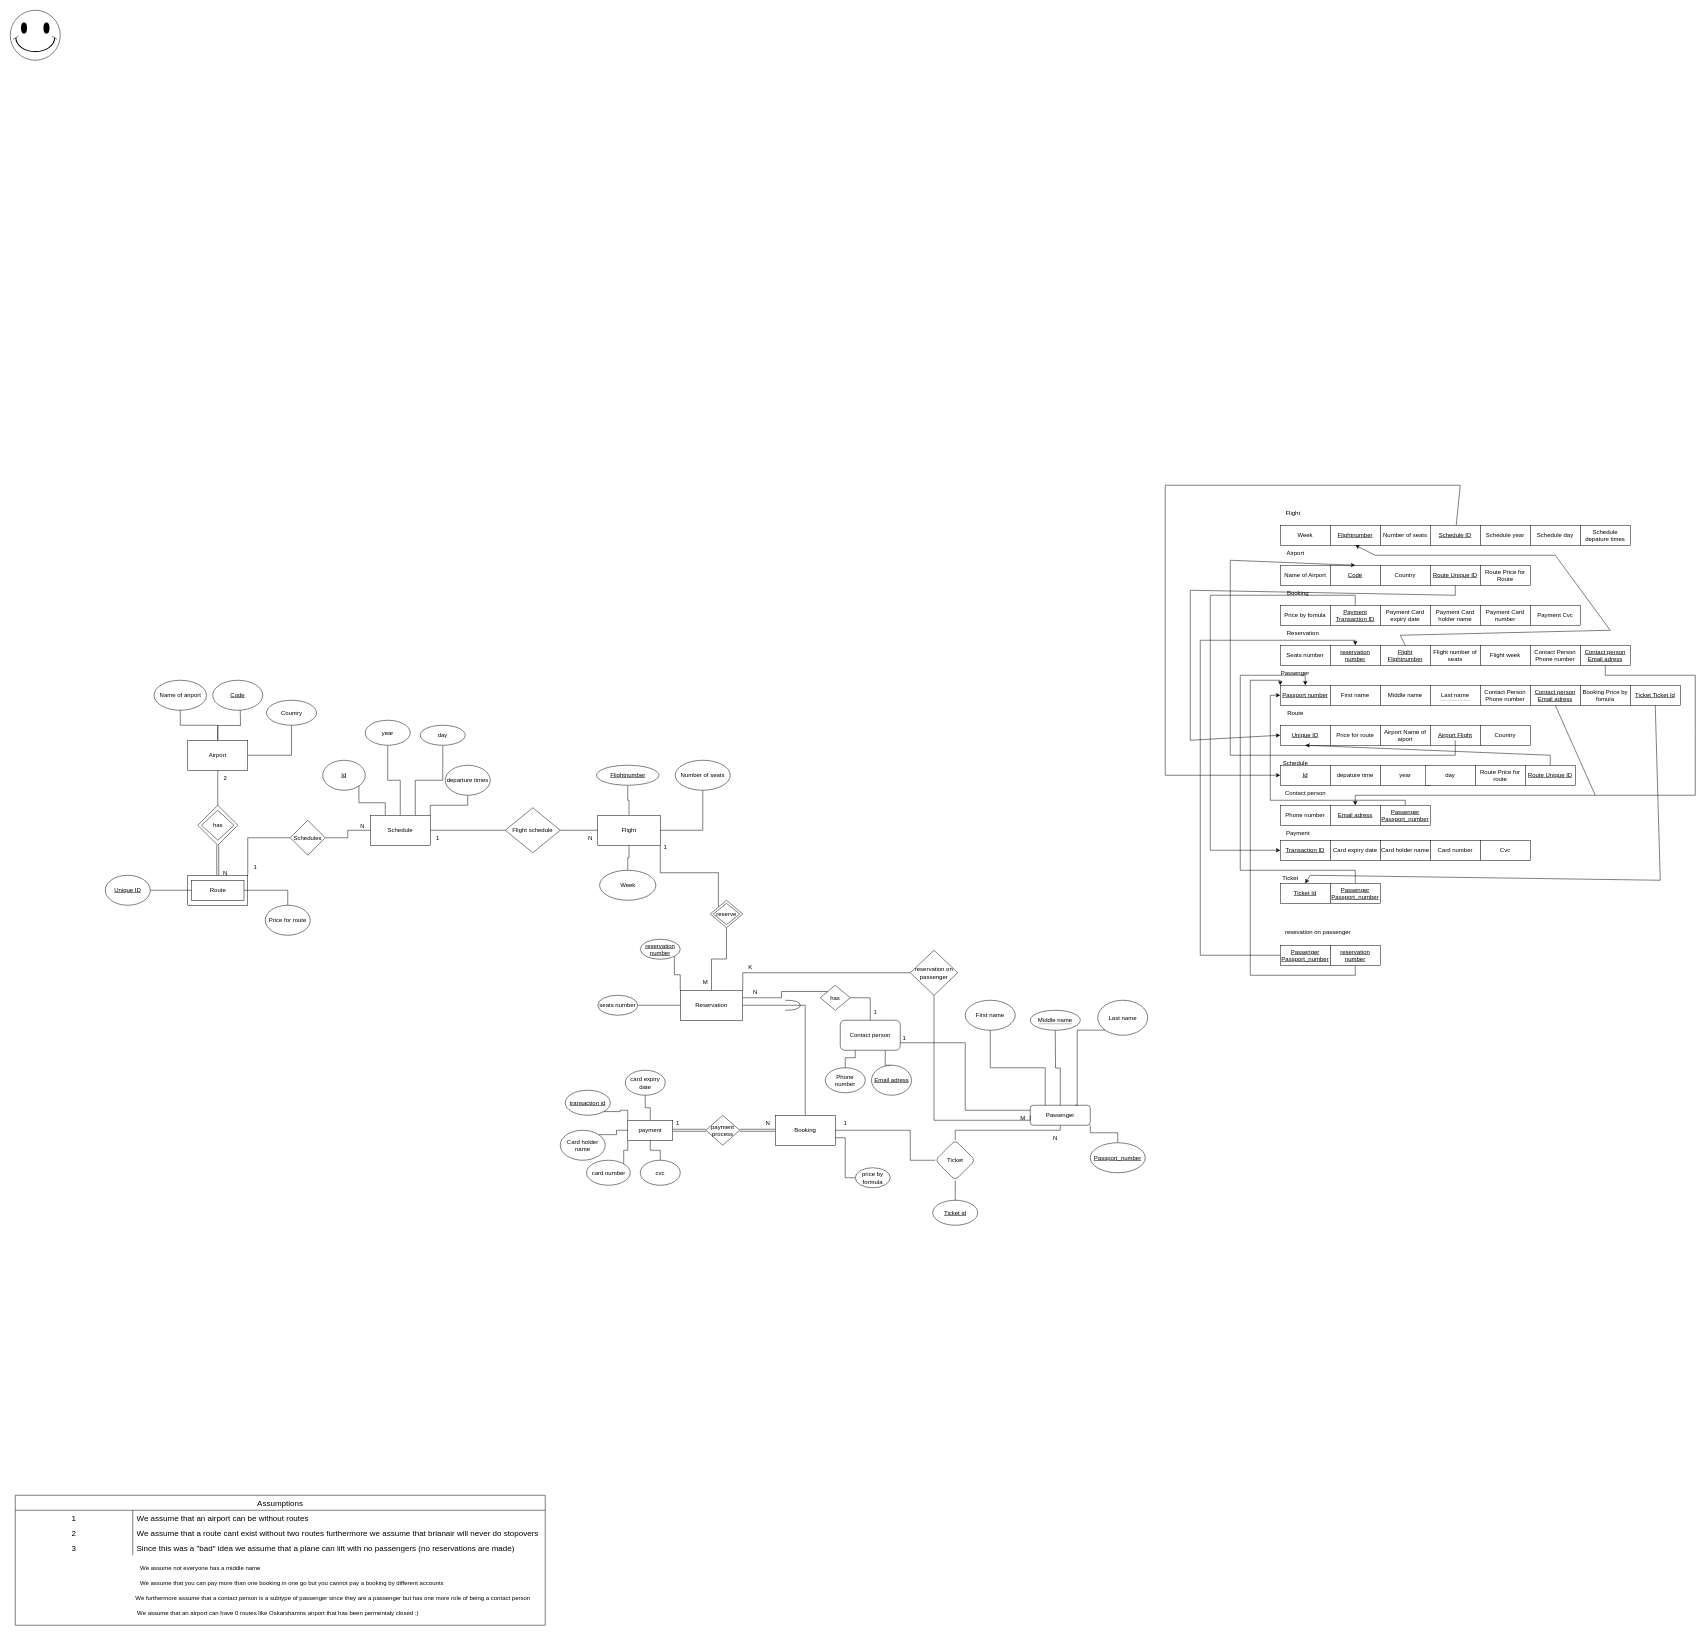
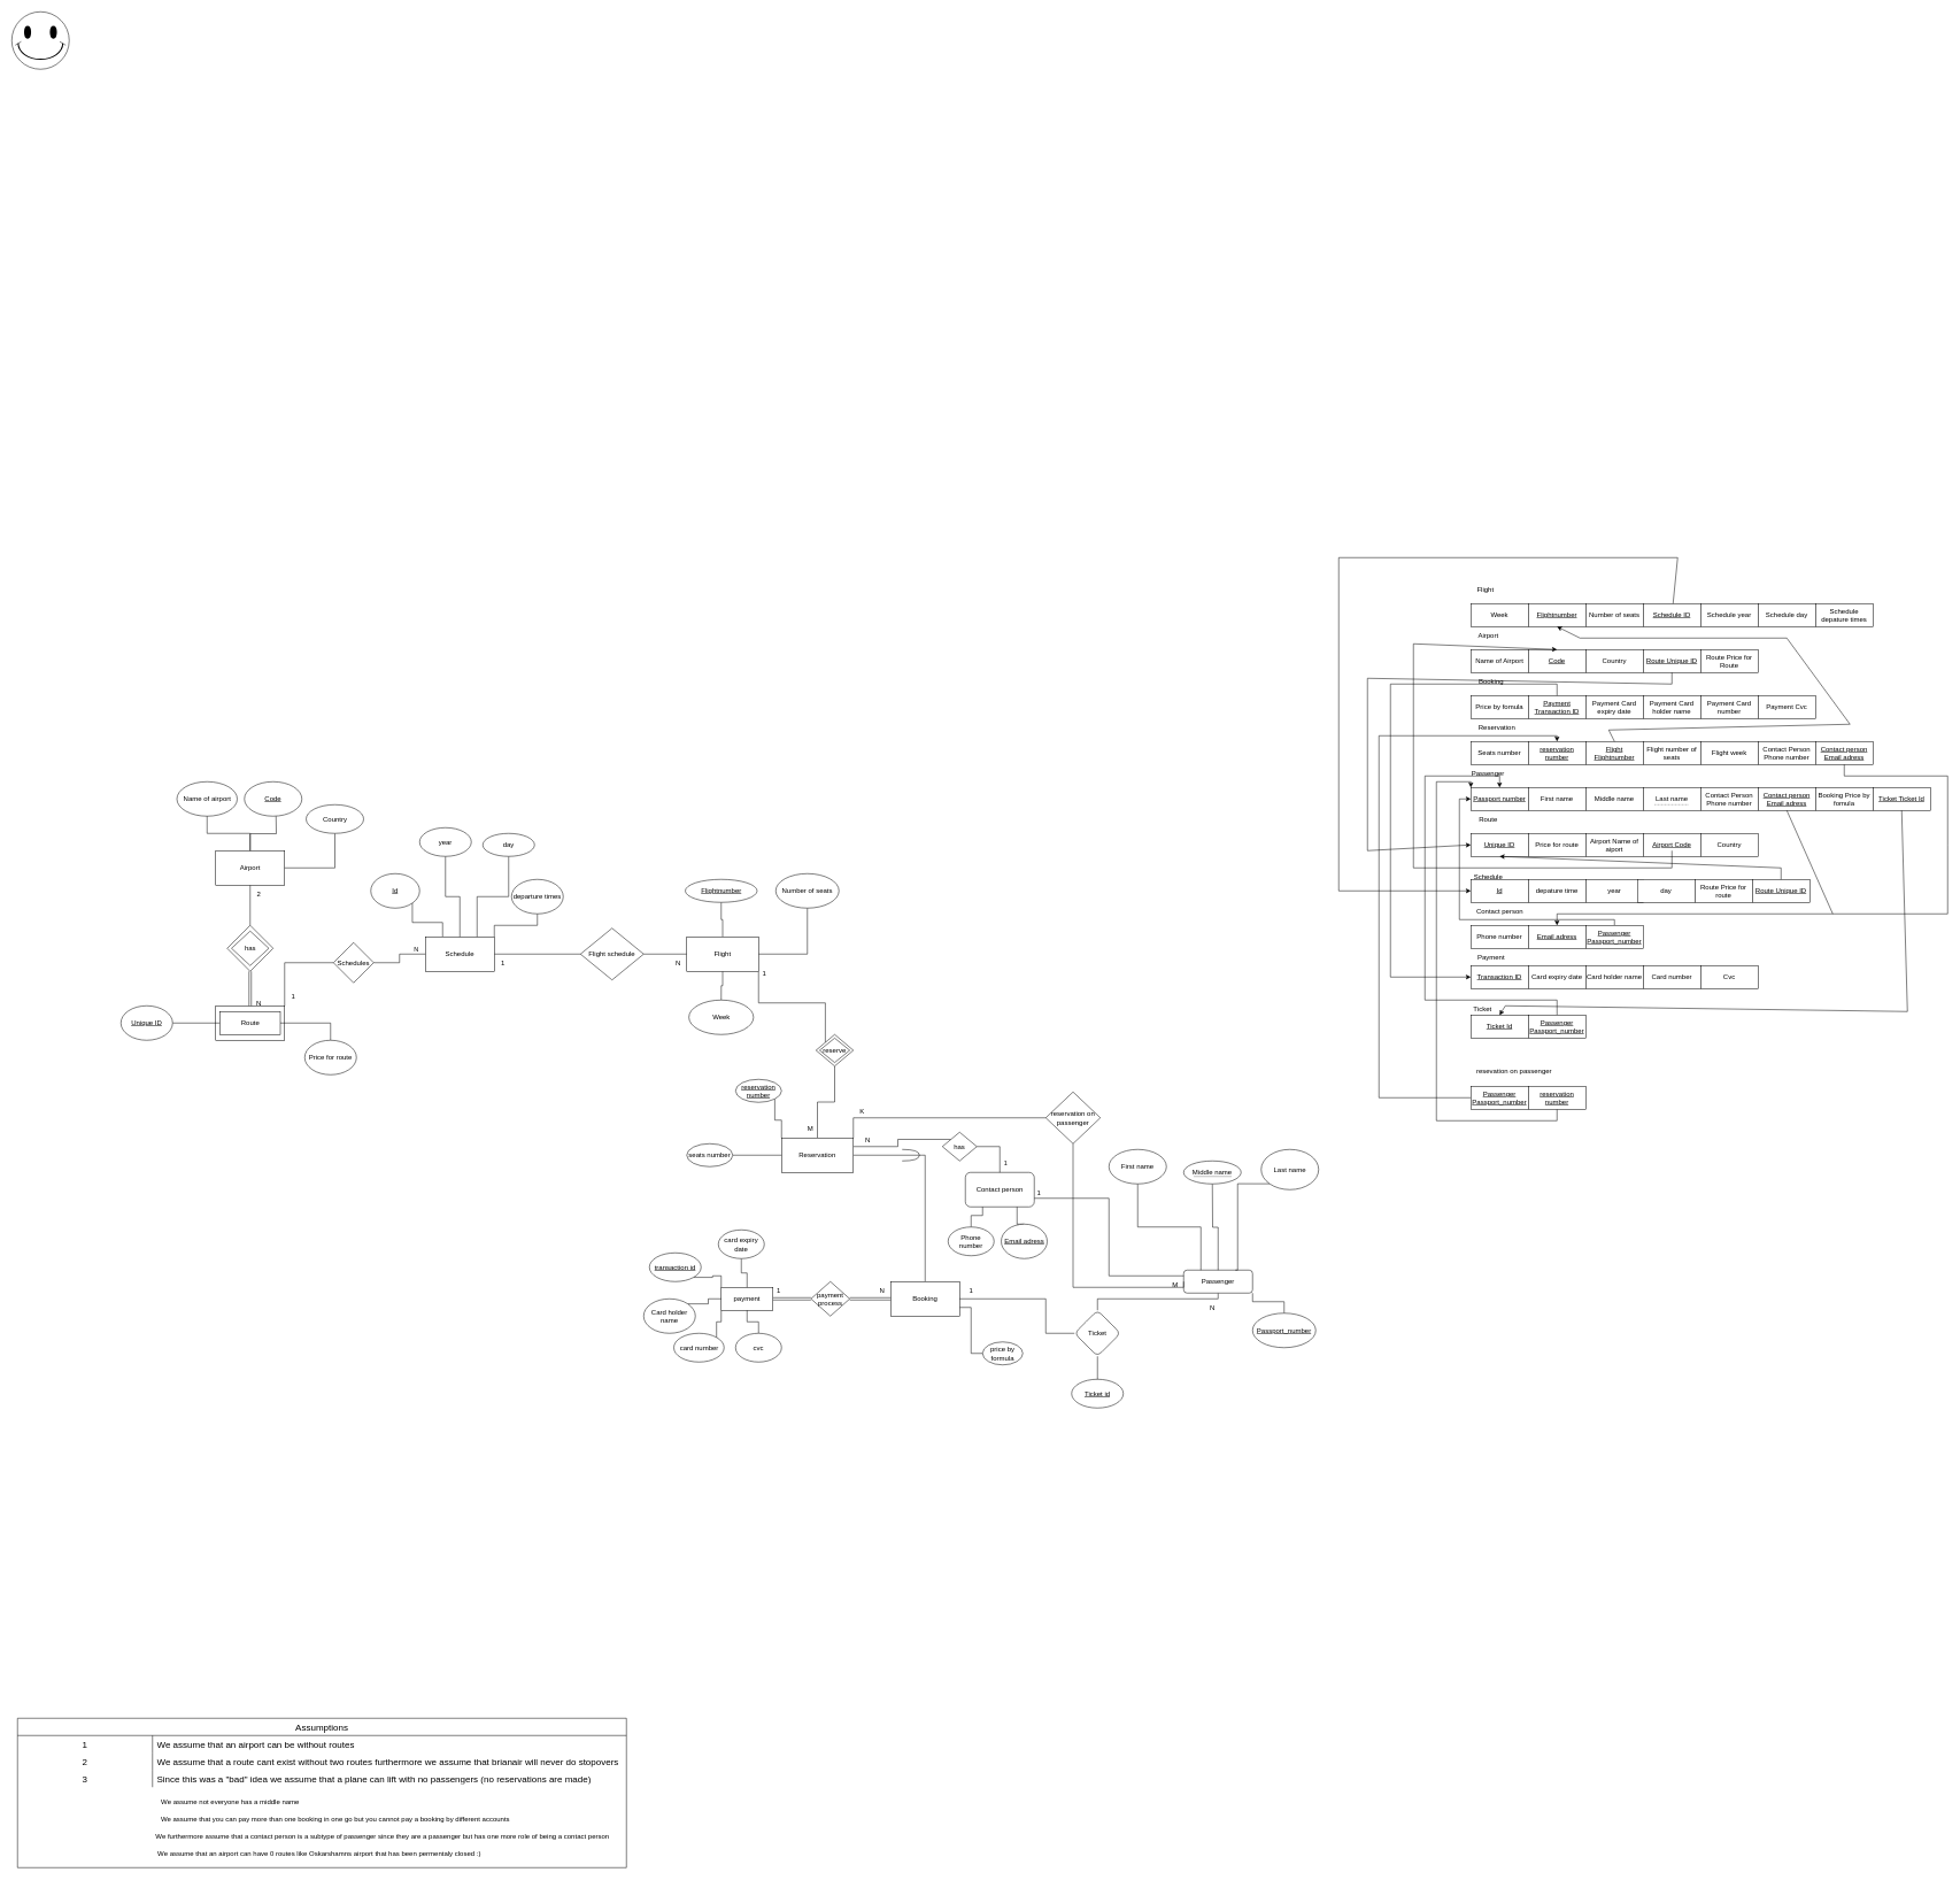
- <mxCell id="169" value="&lt;u&gt;Airport Flight&lt;/u&gt;" style="rounded=0;whiteSpace=wrap;html=1;" vertex="1" parent="1"><mxGeometry x="2860" y="1450" width="100" height="40" as="geometry" /></mxCell>
+ <mxCell id="169" value="&lt;u&gt;Airport Code&lt;/u&gt;" style="rounded=0;whiteSpace=wrap;html=1;" vertex="1" parent="1"><mxGeometry x="2860" y="1450" width="100" height="40" as="geometry" /></mxCell>
